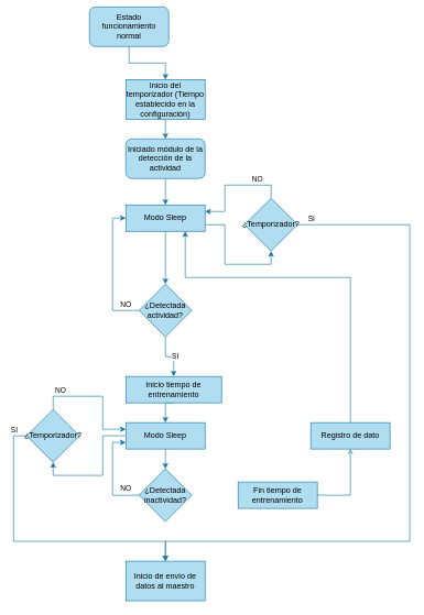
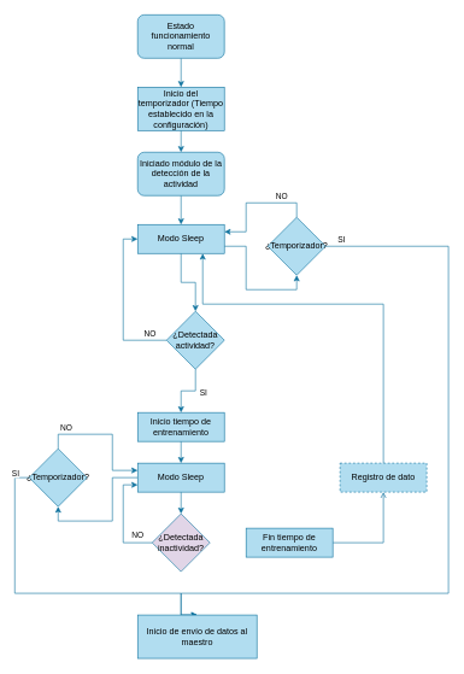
- <mxCell id="3" value="Estado funcionamiento normal" style="rounded=1;whiteSpace=wrap;html=1;fillColor=#b1ddf0;strokeColor=#10739e;" vertex="1" parent="1"><mxGeometry x="135" y="10" width="120" height="60" as="geometry" /></mxCell>
+ <mxCell id="3" value="Estado funcionamiento normal" style="rounded=1;whiteSpace=wrap;html=1;fillColor=#b1ddf0;strokeColor=#10739e;" vertex="1" parent="1"><mxGeometry x="190" y="20" width="120" height="60" as="geometry" /></mxCell>
- <mxCell id="20" value="¿Detectada actividad?" style="rhombus;whiteSpace=wrap;html=1;fillColor=#b1ddf0;strokeColor=#10739e;" vertex="1" parent="1"><mxGeometry x="210" y="430" width="80" height="80" as="geometry" /></mxCell>
+ <mxCell id="20" value="¿Detectada actividad?" style="rhombus;whiteSpace=wrap;html=1;fillColor=#b1ddf0;strokeColor=#10739e;" vertex="1" parent="1"><mxGeometry x="230" y="430" width="80" height="80" as="geometry" /></mxCell>
- <mxCell id="22" value="Inicio tiempo de entrenamiento" style="rounded=0;whiteSpace=wrap;html=1;fillColor=#b1ddf0;strokeColor=#10739e;" vertex="1" parent="1"><mxGeometry x="190" y="570" width="145" height="40" as="geometry" /></mxCell>
+ <mxCell id="22" value="Inicio tiempo de entrenamiento" style="rounded=0;whiteSpace=wrap;html=1;fillColor=#b1ddf0;strokeColor=#10739e;" vertex="1" parent="1"><mxGeometry x="190" y="570" width="120" height="40" as="geometry" /></mxCell>
- <mxCell id="36" value="Registro de dato" style="rounded=0;whiteSpace=wrap;html=1;fillColor=#b1ddf0;strokeColor=#10739e;" vertex="1" parent="1"><mxGeometry x="470" y="640" width="120" height="40" as="geometry" /></mxCell>
+ <mxCell id="36" value="Registro de dato" style="rounded=0;whiteSpace=wrap;html=1;fillColor=#b1ddf0;strokeColor=#10739e;dashed=1;" vertex="1" parent="1"><mxGeometry x="470" y="640" width="120" height="40" as="geometry" /></mxCell>
- <mxCell id="32" value="¿Detectada inactividad?" style="rhombus;whiteSpace=wrap;html=1;fillColor=#b1ddf0;strokeColor=#10739e;" vertex="1" parent="1"><mxGeometry x="210" y="710" width="80" height="80" as="geometry" /></mxCell>
+ <mxCell id="32" value="¿Detectada inactividad?" style="rhombus;whiteSpace=wrap;html=1;fillColor=#e1d5e7;strokeColor=#10739e;" vertex="1" parent="1"><mxGeometry x="210" y="710" width="80" height="80" as="geometry" /></mxCell>
- <mxCell id="34" value="Fin tiempo de entrenamiento" style="rounded=0;whiteSpace=wrap;html=1;fillColor=#b1ddf0;strokeColor=#10739e;" vertex="1" parent="1"><mxGeometry x="360" y="730" width="120" height="40" as="geometry" /></mxCell>
+ <mxCell id="34" value="Fin tiempo de entrenamiento" style="rounded=0;whiteSpace=wrap;html=1;fillColor=#b1ddf0;strokeColor=#10739e;" vertex="1" parent="1"><mxGeometry x="340" y="730" width="120" height="40" as="geometry" /></mxCell>
- <mxCell id="37" value="Inicio de envío de datos al maestro" style="rounded=0;whiteSpace=wrap;html=1;fillColor=#b1ddf0;strokeColor=#10739e;" vertex="1" parent="1"><mxGeometry x="190" y="850" width="120" height="60" as="geometry" /></mxCell>
+ <mxCell id="37" value="Inicio de envío de datos al maestro" style="rounded=0;whiteSpace=wrap;html=1;fillColor=#b1ddf0;strokeColor=#10739e;" vertex="1" parent="1"><mxGeometry x="190" y="850" width="165" height="60" as="geometry" /></mxCell>
